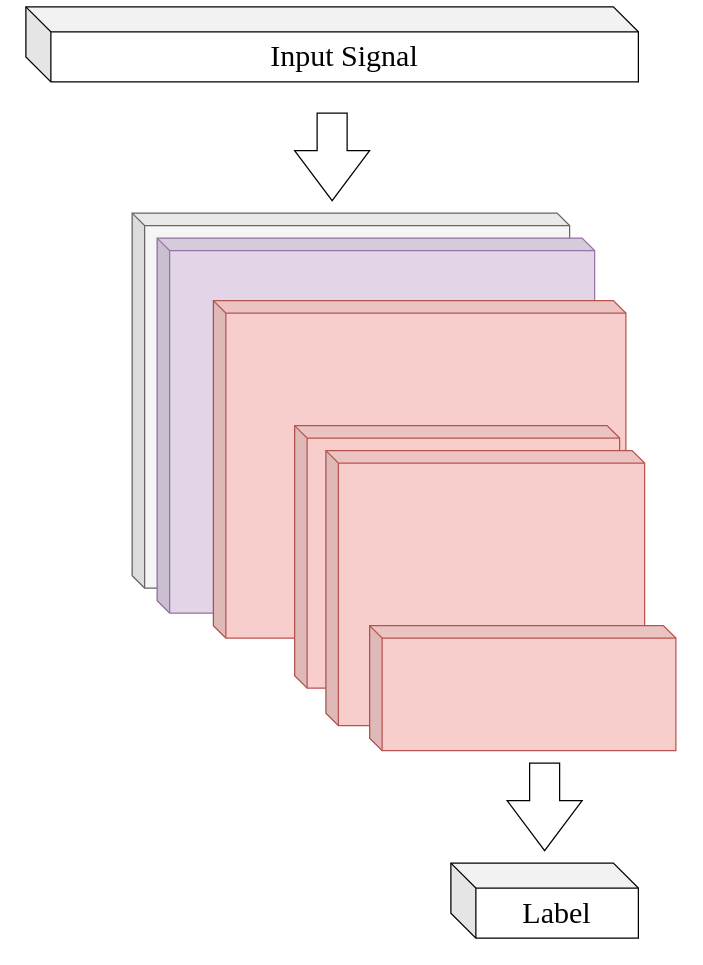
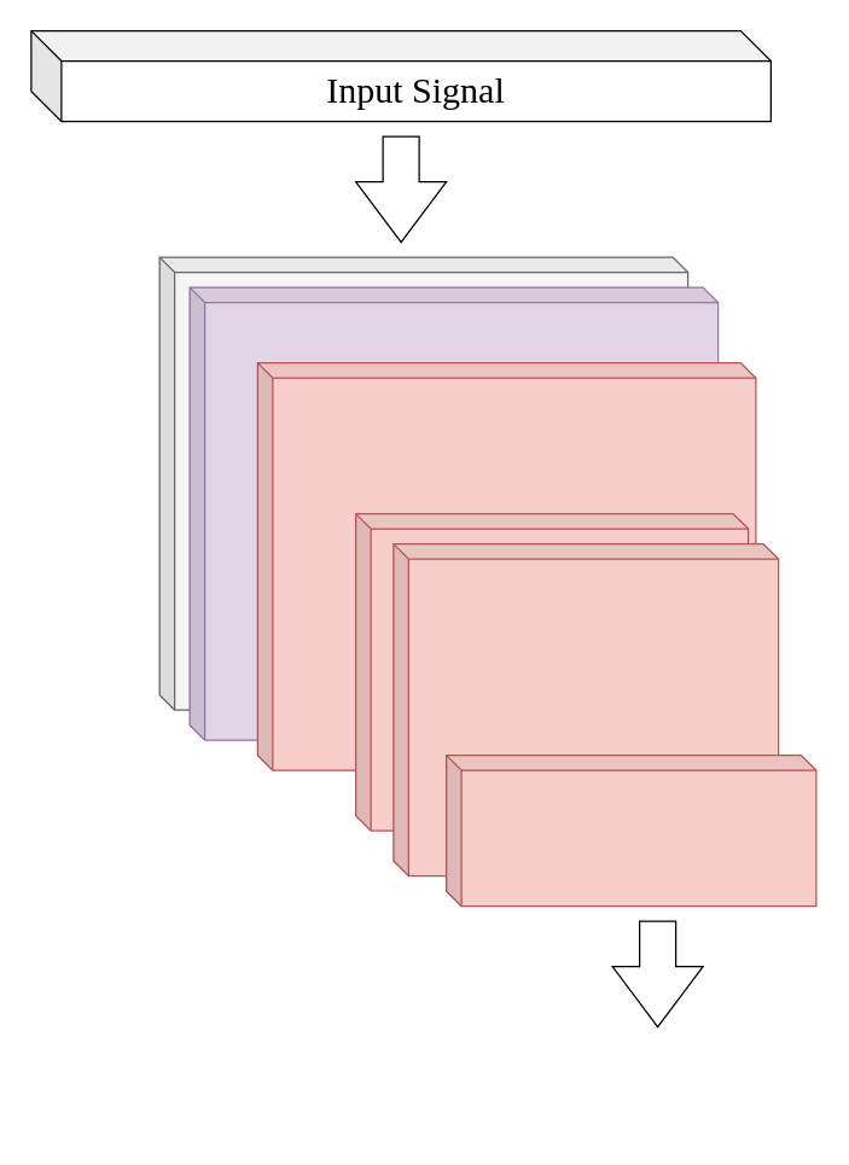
- <mxCell id="3" value="&lt;font style=&quot;font-size: 24px&quot; face=&quot;Lucida Console&quot;&gt;Input Signal&lt;/font&gt;" style="shape=cube;whiteSpace=wrap;html=1;boundedLbl=1;backgroundOutline=1;darkOpacity=0.05;darkOpacity2=0.1;fontColor=default;strokeColor=default;fillColor=default;size=20;" parent="1" vertex="1"><mxGeometry x="20" y="5" width="490" height="60" as="geometry" /></mxCell>
+ <mxCell id="3" value="&lt;font style=&quot;font-size: 24px&quot; face=&quot;Lucida Console&quot;&gt;Input Signal&lt;/font&gt;" style="shape=cube;whiteSpace=wrap;html=1;boundedLbl=1;backgroundOutline=1;darkOpacity=0.05;darkOpacity2=0.1;fontColor=default;strokeColor=default;fillColor=default;size=20;" parent="1" vertex="1"><mxGeometry x="20" y="20" width="490" height="60" as="geometry" /></mxCell>
- <mxCell id="9" value="&lt;font style=&quot;font-size: 24px&quot; face=&quot;Lucida Console&quot;&gt;Label&lt;br&gt;&lt;/font&gt;" style="shape=cube;whiteSpace=wrap;html=1;boundedLbl=1;backgroundOutline=1;darkOpacity=0.05;darkOpacity2=0.1;fontColor=default;strokeColor=default;fillColor=default;size=20;" parent="1" vertex="1"><mxGeometry x="360" y="690" width="150" height="60" as="geometry" /></mxCell>
